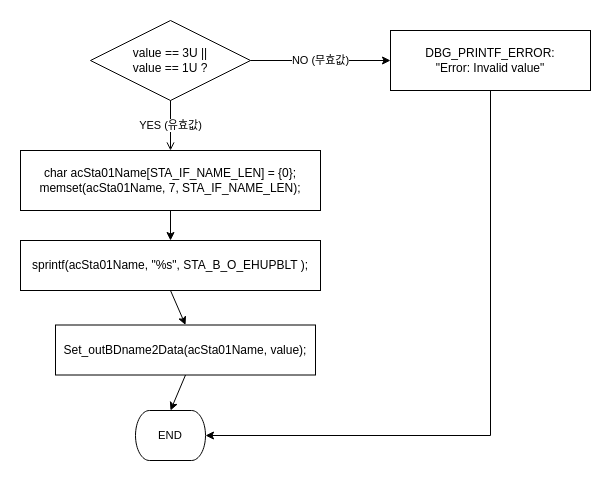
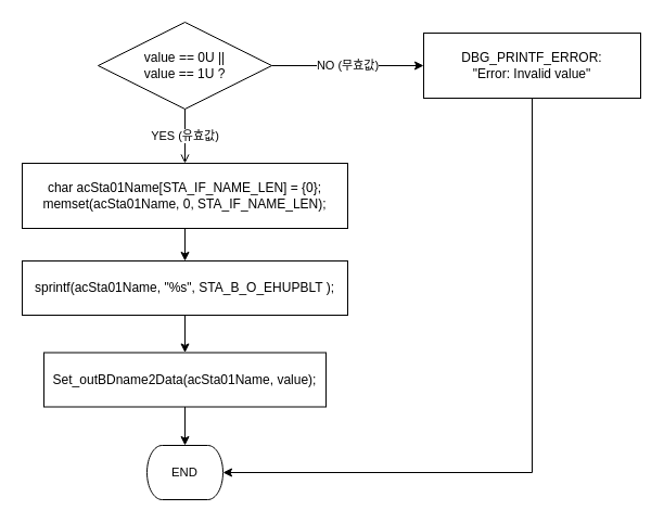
- <mxCell id="2" value="value == 3U ||&#10;value == 1U ?" style="rhombus;whiteSpace=wrap;html=1;strokeWidth=1;fontStyle=0;fillColor=none;strokeColor=#000000;" parent="1" vertex="1"><mxGeometry x="90" y="20" width="160" height="80" as="geometry" /></mxCell>
+ <mxCell id="2" value="value == 0U ||&#10;value == 1U ?" style="rhombus;whiteSpace=wrap;html=1;strokeWidth=1;fontStyle=0;fillColor=none;strokeColor=#000000;" parent="1" vertex="1"><mxGeometry x="90" y="20" width="160" height="80" as="geometry" /></mxCell>
- <mxCell id="3" value="char acSta01Name[STA_IF_NAME_LEN] = {0};&#10;memset(acSta01Name, 7, STA_IF_NAME_LEN);" style="rounded=0;whiteSpace=wrap;html=1;strokeWidth=1;fontStyle=0;fillColor=none;strokeColor=#000000;" parent="1" vertex="1"><mxGeometry x="20" y="150" width="300" height="60" as="geometry" /></mxCell>
+ <mxCell id="3" value="char acSta01Name[STA_IF_NAME_LEN] = {0};&#10;memset(acSta01Name, 0, STA_IF_NAME_LEN);" style="rounded=0;whiteSpace=wrap;html=1;strokeWidth=1;fontStyle=0;fillColor=none;strokeColor=#000000;" parent="1" vertex="1"><mxGeometry x="20" y="150" width="300" height="60" as="geometry" /></mxCell>
- <mxCell id="5" value="Set_outBDname2Data(acSta01Name, value);" style="rounded=0;whiteSpace=wrap;html=1;strokeWidth=1;fontStyle=0;fillColor=none;strokeColor=#000000;" parent="1" vertex="1"><mxGeometry x="55" y="324.5" width="260" height="50" as="geometry" /></mxCell>
+ <mxCell id="5" value="Set_outBDname2Data(acSta01Name, value);" style="rounded=0;whiteSpace=wrap;html=1;strokeWidth=1;fontStyle=0;fillColor=none;strokeColor=#000000;" parent="1" vertex="1"><mxGeometry x="40" y="324.5" width="260" height="50" as="geometry" /></mxCell>
